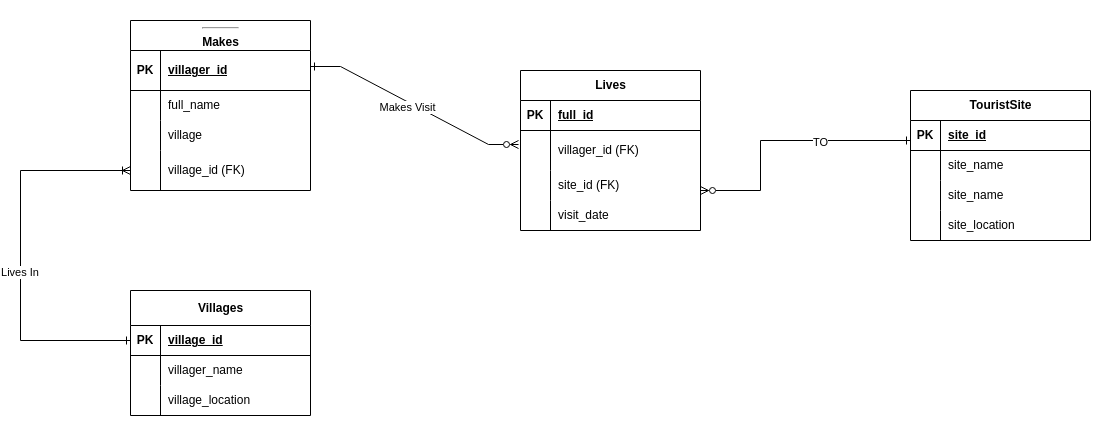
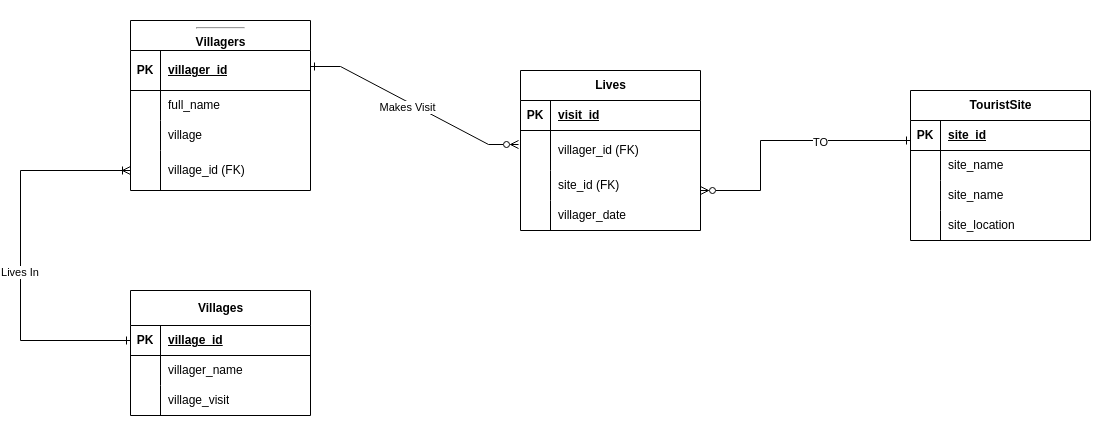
- <mxCell id="2" value="&lt;hr&gt;Makes" style="shape=table;startSize=30;container=1;collapsible=1;childLayout=tableLayout;fixedRows=1;rowLines=0;fontStyle=1;align=center;resizeLast=1;html=1;" vertex="1" parent="1"><mxGeometry x="130" y="20" width="180" height="170" as="geometry" /></mxCell>
+ <mxCell id="2" value="&lt;hr&gt;Villagers" style="shape=table;startSize=30;container=1;collapsible=1;childLayout=tableLayout;fixedRows=1;rowLines=0;fontStyle=1;align=center;resizeLast=1;html=1;" vertex="1" parent="1"><mxGeometry x="130" y="20" width="180" height="170" as="geometry" /></mxCell>
- <mxCell id="41" value="full_id" style="shape=partialRectangle;connectable=0;fillColor=none;top=0;left=0;bottom=0;right=0;align=left;spacingLeft=6;fontStyle=5;overflow=hidden;whiteSpace=wrap;html=1;" vertex="1" parent="39"><mxGeometry x="30" width="150" height="30" as="geometry"><mxRectangle width="150" height="30" as="alternateBounds" /></mxGeometry></mxCell>
+ <mxCell id="41" value="visit_id" style="shape=partialRectangle;connectable=0;fillColor=none;top=0;left=0;bottom=0;right=0;align=left;spacingLeft=6;fontStyle=5;overflow=hidden;whiteSpace=wrap;html=1;" vertex="1" parent="39"><mxGeometry x="30" width="150" height="30" as="geometry"><mxRectangle width="150" height="30" as="alternateBounds" /></mxGeometry></mxCell>
- <mxCell id="50" value="visit_date" style="shape=partialRectangle;connectable=0;fillColor=none;top=0;left=0;bottom=0;right=0;align=left;spacingLeft=6;overflow=hidden;whiteSpace=wrap;html=1;" vertex="1" parent="48"><mxGeometry x="30" width="150" height="30" as="geometry"><mxRectangle width="150" height="30" as="alternateBounds" /></mxGeometry></mxCell>
+ <mxCell id="50" value="villager_date" style="shape=partialRectangle;connectable=0;fillColor=none;top=0;left=0;bottom=0;right=0;align=left;spacingLeft=6;overflow=hidden;whiteSpace=wrap;html=1;" vertex="1" parent="48"><mxGeometry x="30" width="150" height="30" as="geometry"><mxRectangle width="150" height="30" as="alternateBounds" /></mxGeometry></mxCell>
- <mxCell id="24" value="village_location" style="shape=partialRectangle;connectable=0;fillColor=none;top=0;left=0;bottom=0;right=0;align=left;spacingLeft=6;overflow=hidden;whiteSpace=wrap;html=1;" vertex="1" parent="22"><mxGeometry x="30" width="150" height="30" as="geometry"><mxRectangle width="150" height="30" as="alternateBounds" /></mxGeometry></mxCell>
+ <mxCell id="24" value="village_visit" style="shape=partialRectangle;connectable=0;fillColor=none;top=0;left=0;bottom=0;right=0;align=left;spacingLeft=6;overflow=hidden;whiteSpace=wrap;html=1;" vertex="1" parent="22"><mxGeometry x="30" width="150" height="30" as="geometry"><mxRectangle width="150" height="30" as="alternateBounds" /></mxGeometry></mxCell>
